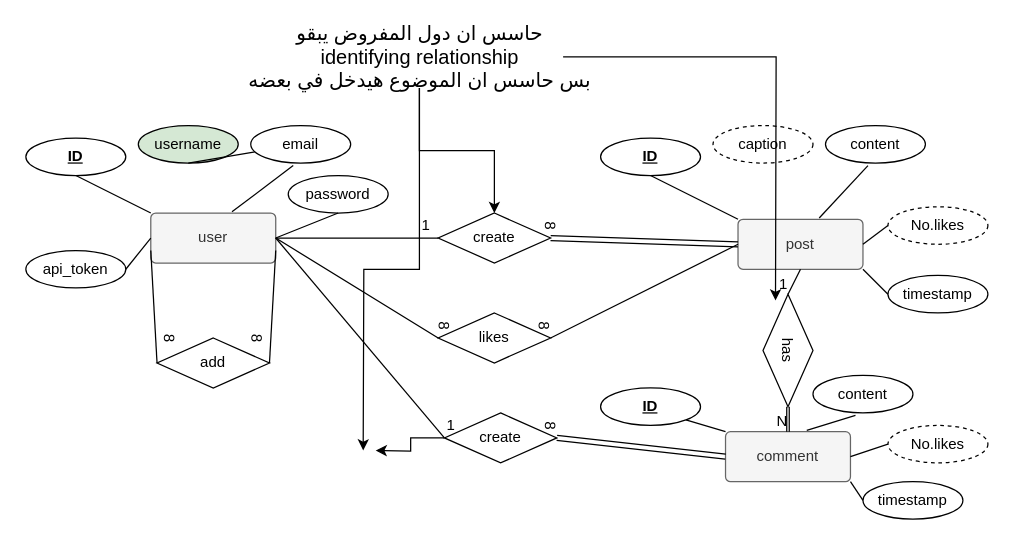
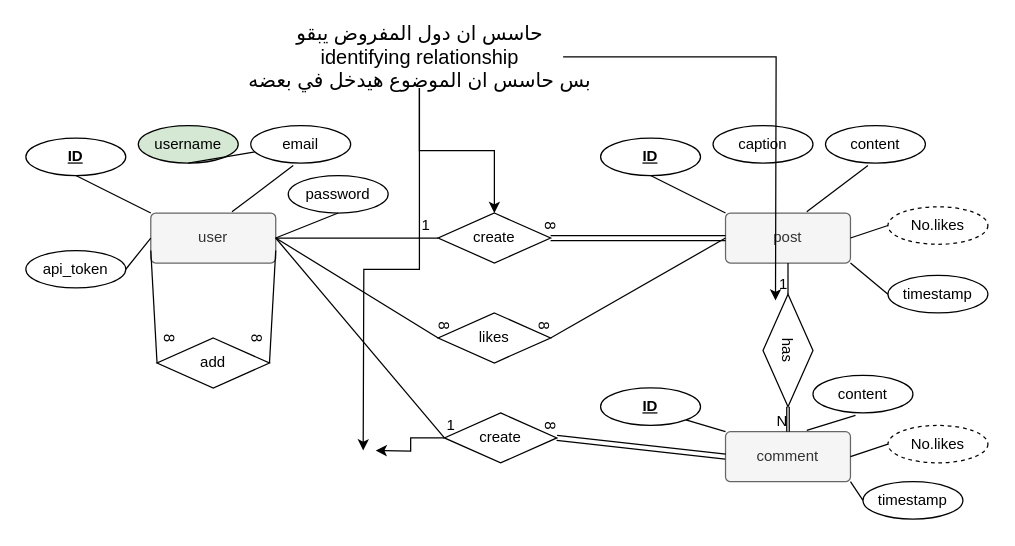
- <mxCell id="16" value="caption" style="ellipse;whiteSpace=wrap;html=1;align=center;dashed=1;" parent="1" vertex="1"><mxGeometry x="570" y="100" width="80" height="30" as="geometry" /></mxCell>
+ <mxCell id="16" value="caption" style="ellipse;whiteSpace=wrap;html=1;align=center;" parent="1" vertex="1"><mxGeometry x="570" y="100" width="80" height="30" as="geometry" /></mxCell>
- <mxCell id="13" value="post" style="rounded=1;arcSize=10;whiteSpace=wrap;html=1;align=center;fillColor=#f5f5f5;fontColor=#333333;strokeColor=#666666;" parent="1" vertex="1"><mxGeometry x="590" y="175" width="100" height="40" as="geometry" /></mxCell>
+ <mxCell id="13" value="post" style="rounded=1;arcSize=10;whiteSpace=wrap;html=1;align=center;fillColor=#f5f5f5;fontColor=#333333;strokeColor=#666666;" parent="1" vertex="1"><mxGeometry x="580" y="170" width="100" height="40" as="geometry" /></mxCell>
